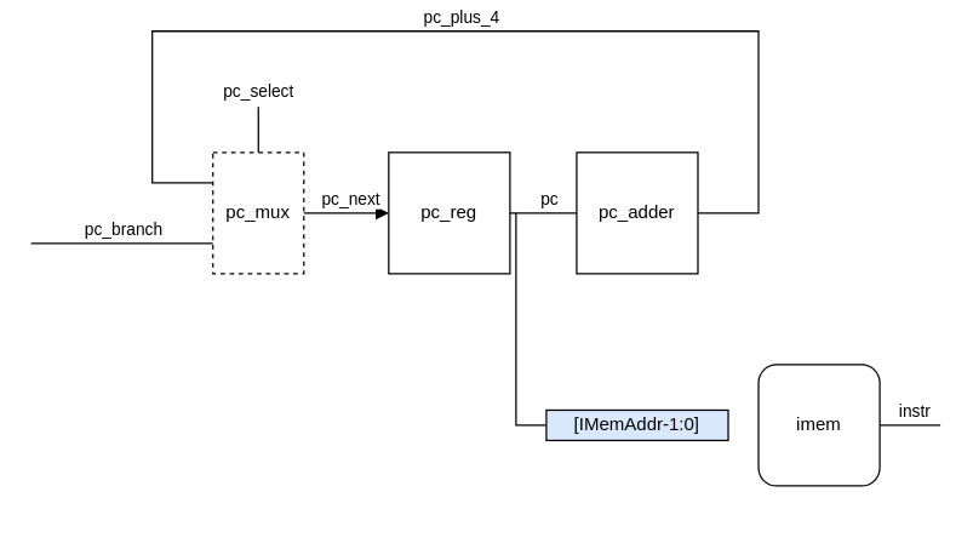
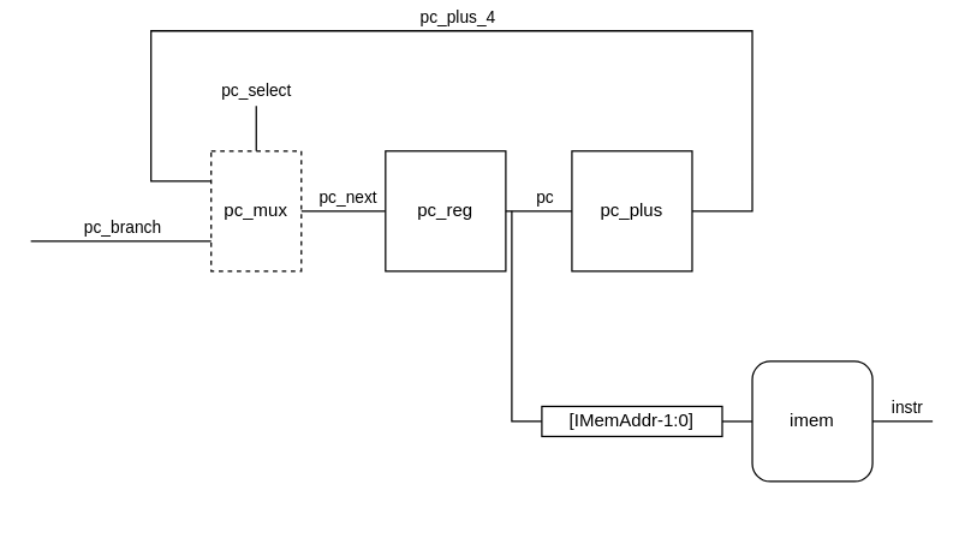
- <mxCell id="4" value="" style="endArrow=block;html=1;rounded=0;exitX=1;exitY=0.5;exitDx=0;exitDy=0;entryX=0;entryY=0.5;entryDx=0;entryDy=0;" edge="1" parent="1" source="2" target="15"><mxGeometry width="50" height="50" relative="1" as="geometry"><mxPoint x="380" y="440" as="sourcePoint" /><mxPoint x="250" y="140" as="targetPoint" /></mxGeometry></mxCell>
+ <mxCell id="4" value="" style="endArrow=none;html=1;rounded=0;exitX=1;exitY=0.5;exitDx=0;exitDy=0;entryX=0;entryY=0.5;entryDx=0;entryDy=0;" edge="1" parent="1" source="2" target="15"><mxGeometry width="50" height="50" relative="1" as="geometry"><mxPoint x="380" y="440" as="sourcePoint" /><mxPoint x="250" y="140" as="targetPoint" /></mxGeometry></mxCell>
- <mxCell id="3" value="pc_adder" style="whiteSpace=wrap;html=1;aspect=fixed;" vertex="1" parent="1"><mxGeometry x="380" y="100" width="80" height="80" as="geometry" /></mxCell>
+ <mxCell id="3" value="pc_plus" style="whiteSpace=wrap;html=1;aspect=fixed;" vertex="1" parent="1"><mxGeometry x="380" y="100" width="80" height="80" as="geometry" /></mxCell>
- <mxCell id="20" value="[IMemAddr-1:0]" style="rounded=0;whiteSpace=wrap;html=1;fillColor=#dae8fc;" vertex="1" parent="1"><mxGeometry x="360" y="270" width="120" height="20" as="geometry" /></mxCell>
+ <mxCell id="20" value="[IMemAddr-1:0]" style="rounded=0;whiteSpace=wrap;html=1;" vertex="1" parent="1"><mxGeometry x="360" y="270" width="120" height="20" as="geometry" /></mxCell>
+ <mxCell id="21" value="" style="endArrow=none;html=1;rounded=0;exitX=1;exitY=0.5;exitDx=0;exitDy=0;" edge="1" parent="1" source="20" target="12"><mxGeometry width="50" height="50" relative="1" as="geometry"><mxPoint x="360" y="300" as="sourcePoint" /><mxPoint x="410" y="250" as="targetPoint" /></mxGeometry></mxCell>
